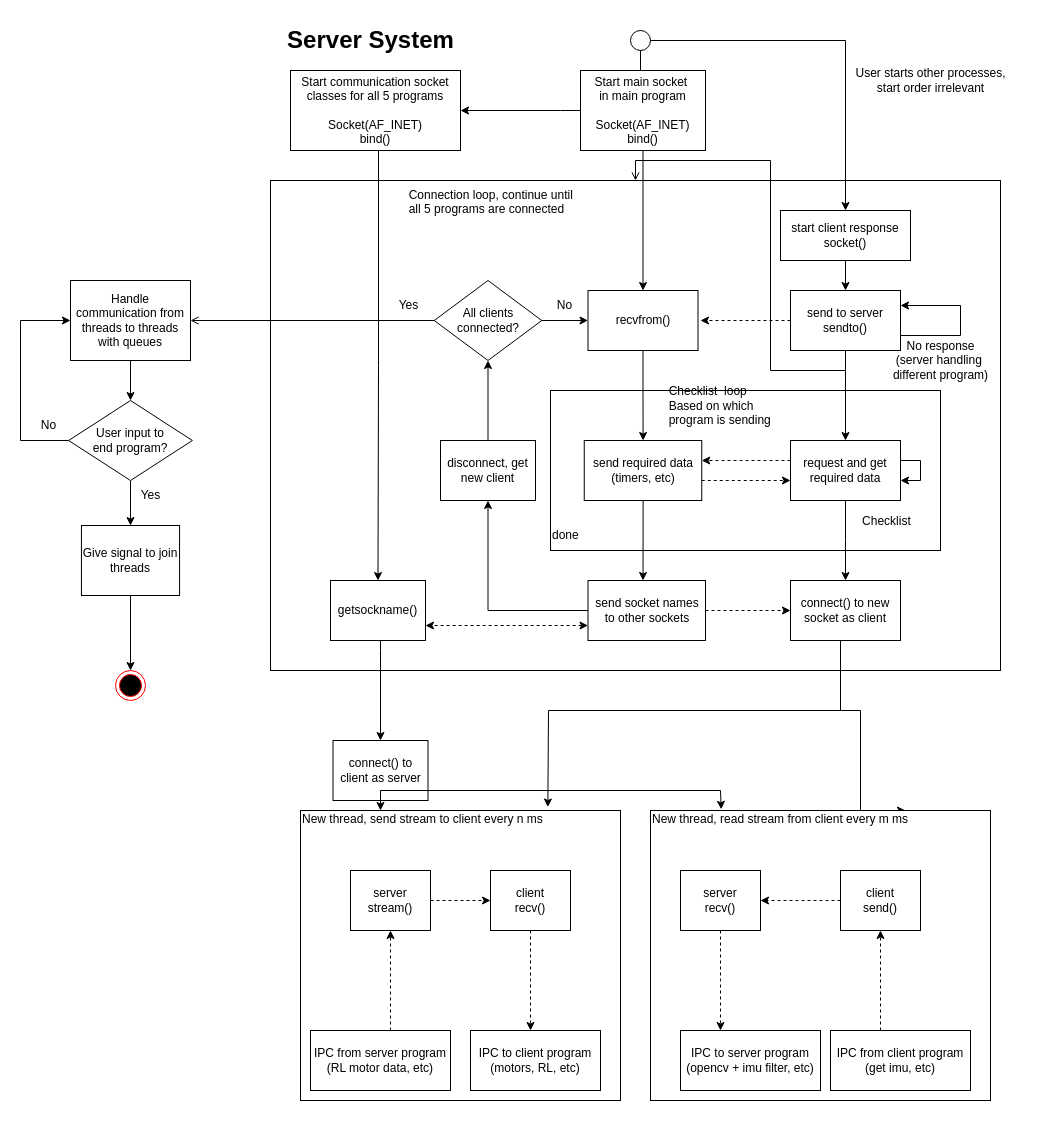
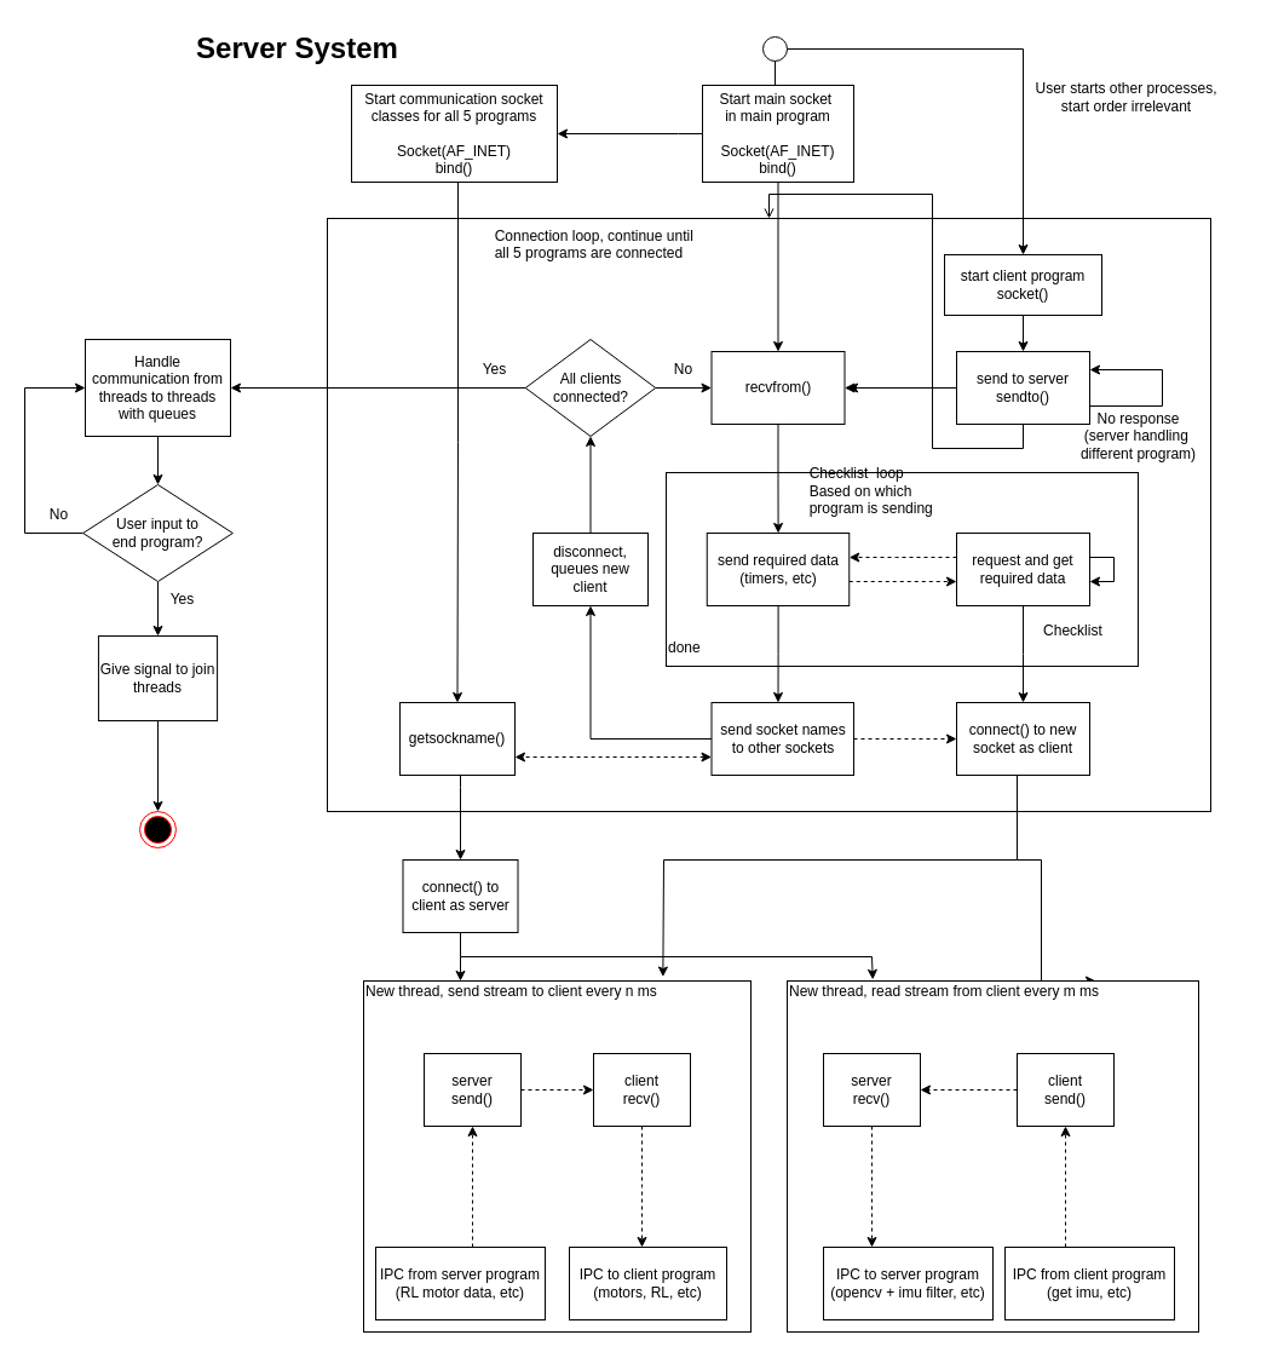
- <mxCell id="57" value="Server System" style="text;strokeColor=none;fillColor=none;html=1;fontSize=24;fontStyle=1;verticalAlign=middle;align=center;" parent="1" vertex="1"><mxGeometry x="270" y="20" width="200" height="40" as="geometry" /></mxCell>
+ <mxCell id="57" value="Server System" style="text;strokeColor=none;fillColor=none;html=1;fontSize=24;fontStyle=1;verticalAlign=middle;align=center;" parent="1" vertex="1"><mxGeometry x="145" y="20" width="200" height="40" as="geometry" /></mxCell>
- <mxCell id="10" value="&lt;div&gt;start client response&lt;/div&gt;&lt;div&gt;socket()&lt;br&gt;&lt;/div&gt;" style="rounded=0;whiteSpace=wrap;html=1;" parent="1" vertex="1"><mxGeometry x="780" y="210" width="130" height="50" as="geometry" /></mxCell>
+ <mxCell id="10" value="&lt;div&gt;start client program&lt;/div&gt;&lt;div&gt;socket()&lt;br&gt;&lt;/div&gt;" style="rounded=0;whiteSpace=wrap;html=1;" parent="1" vertex="1"><mxGeometry x="780" y="210" width="130" height="50" as="geometry" /></mxCell>
- <mxCell id="64" value="" style="edgeStyle=orthogonalEdgeStyle;rounded=0;orthogonalLoop=1;jettySize=auto;html=1;endArrow=open;" parent="1" source="61" target="66" edge="1"><mxGeometry relative="1" as="geometry"><mxPoint x="434" y="320" as="sourcePoint" /><mxPoint x="140" y="320" as="targetPoint" /></mxGeometry></mxCell>
+ <mxCell id="64" value="" style="edgeStyle=orthogonalEdgeStyle;rounded=0;orthogonalLoop=1;jettySize=auto;html=1;" parent="1" source="61" target="66" edge="1"><mxGeometry relative="1" as="geometry"><mxPoint x="434" y="320" as="sourcePoint" /><mxPoint x="140" y="320" as="targetPoint" /></mxGeometry></mxCell>
- <mxCell id="12" style="edgeStyle=orthogonalEdgeStyle;rounded=0;orthogonalLoop=1;jettySize=auto;html=1;" parent="1" source="14" target="24" edge="1"><mxGeometry relative="1" as="geometry" /></mxCell>
+ <mxCell id="12" style="edgeStyle=orthogonalEdgeStyle;rounded=0;orthogonalLoop=1;jettySize=auto;html=1;" parent="1" source="14" target="16" edge="1"><mxGeometry relative="1" as="geometry" /></mxCell>
- <mxCell id="31" value="disconnect, get new client" style="rounded=0;whiteSpace=wrap;html=1;" parent="1" vertex="1"><mxGeometry x="440" y="440" width="95" height="60" as="geometry" /></mxCell>
+ <mxCell id="31" value="disconnect, queues new client" style="rounded=0;whiteSpace=wrap;html=1;" parent="1" vertex="1"><mxGeometry x="440" y="440" width="95" height="60" as="geometry" /></mxCell>
- <mxCell id="34" value="connect() to client as server" style="rounded=0;whiteSpace=wrap;html=1;" parent="1" vertex="1"><mxGeometry x="332.5" y="740" width="95" height="60" as="geometry" /></mxCell>
+ <mxCell id="34" value="connect() to client as server" style="rounded=0;whiteSpace=wrap;html=1;" parent="1" vertex="1"><mxGeometry x="332.5" y="710" width="95" height="60" as="geometry" /></mxCell>
- <mxCell id="42" value="server&lt;br&gt;&lt;div&gt;stream()&lt;/div&gt;" style="rounded=0;whiteSpace=wrap;html=1;" parent="1" vertex="1"><mxGeometry x="350" y="870" width="80" height="60" as="geometry" /></mxCell>
+ <mxCell id="42" value="server&lt;br&gt;&lt;div&gt;send()&lt;/div&gt;" style="rounded=0;whiteSpace=wrap;html=1;" parent="1" vertex="1"><mxGeometry x="350" y="870" width="80" height="60" as="geometry" /></mxCell>
